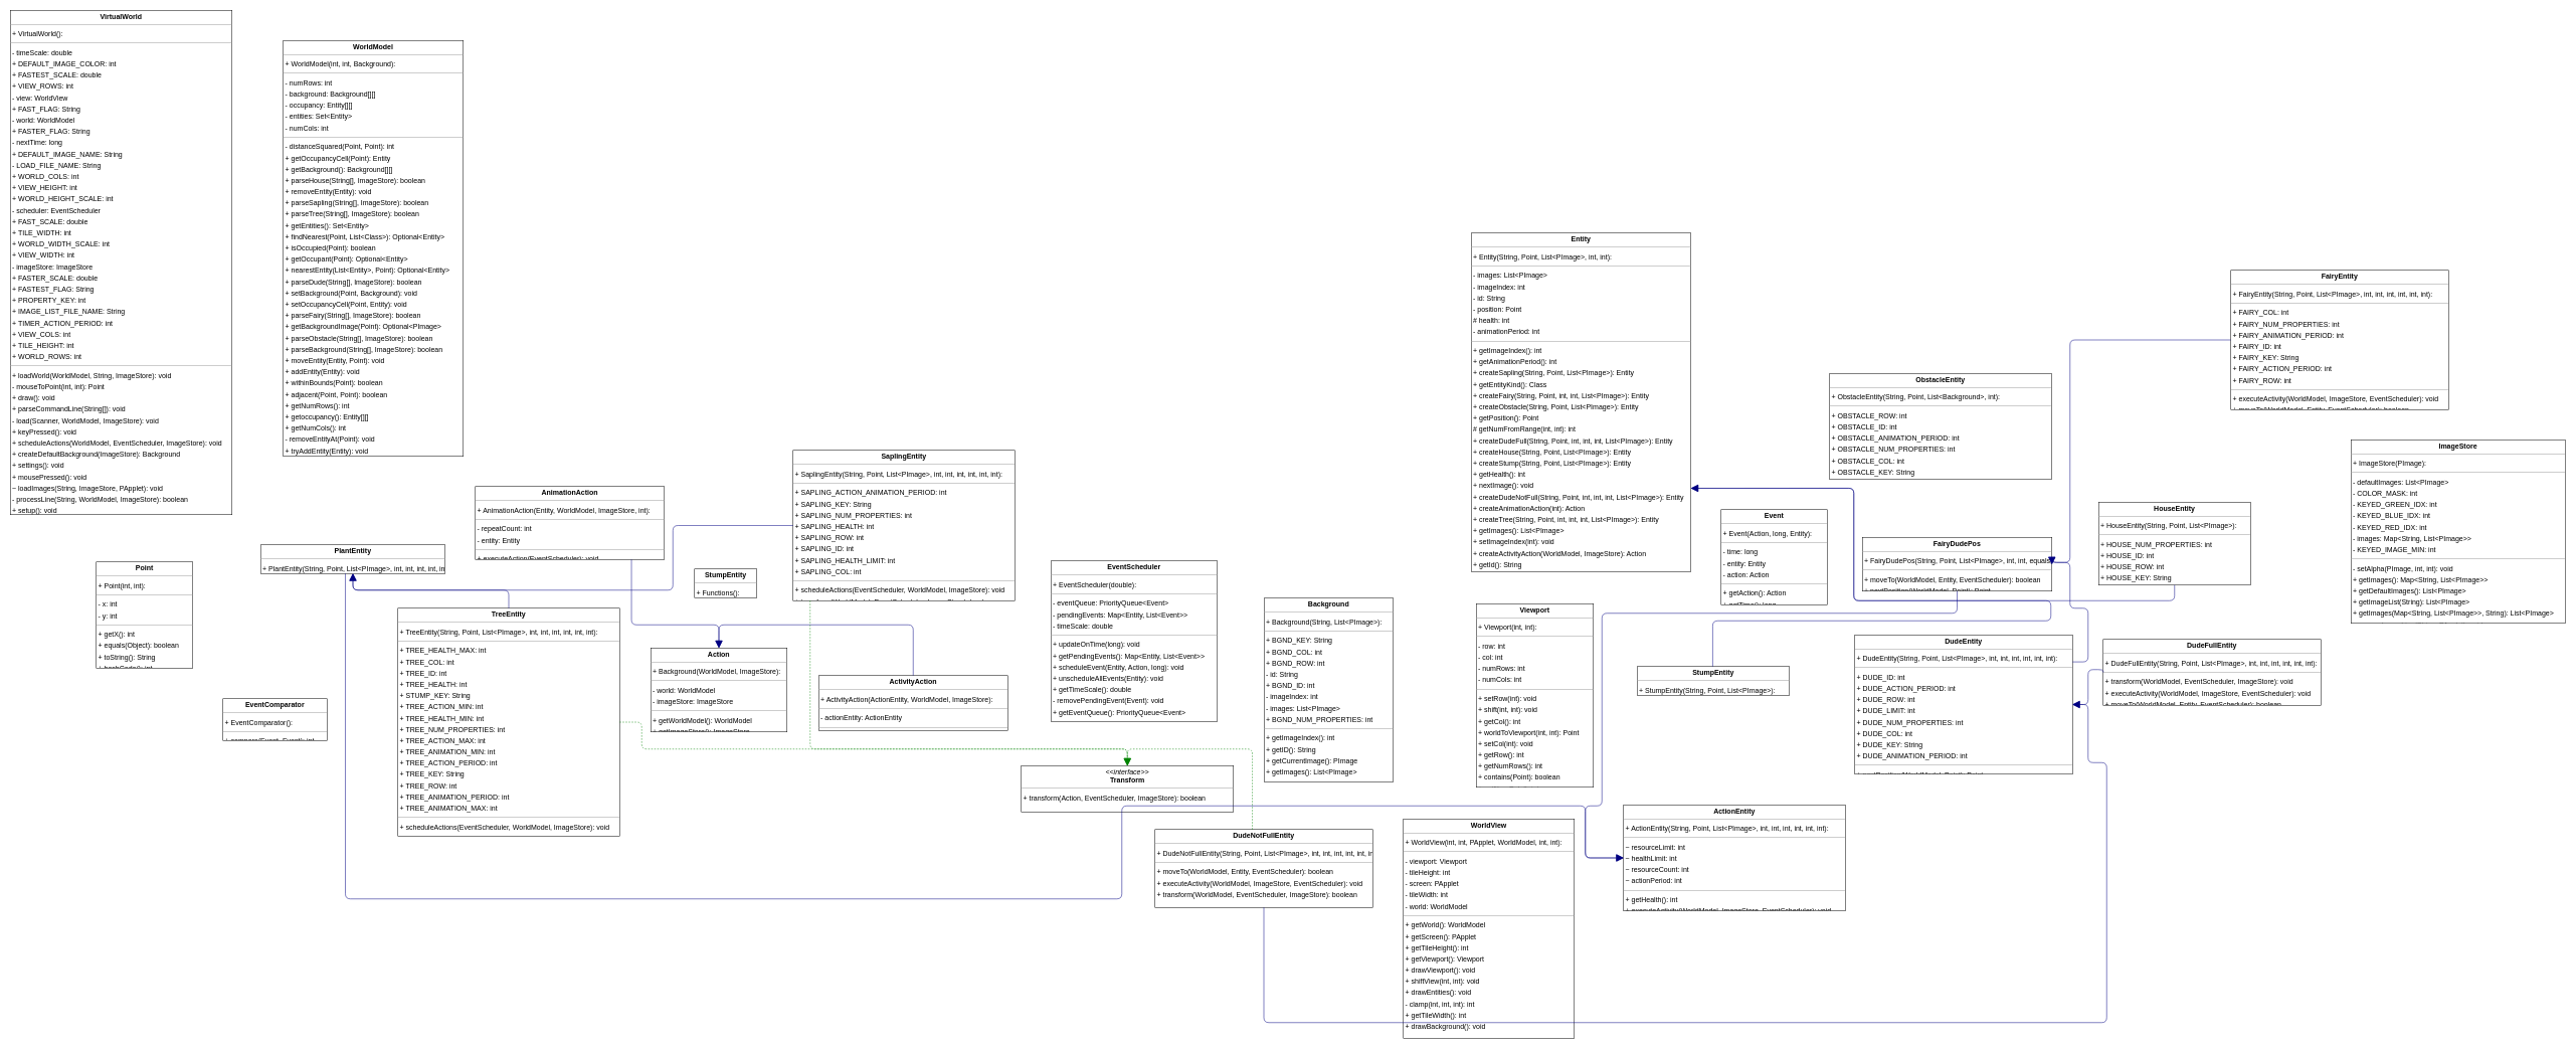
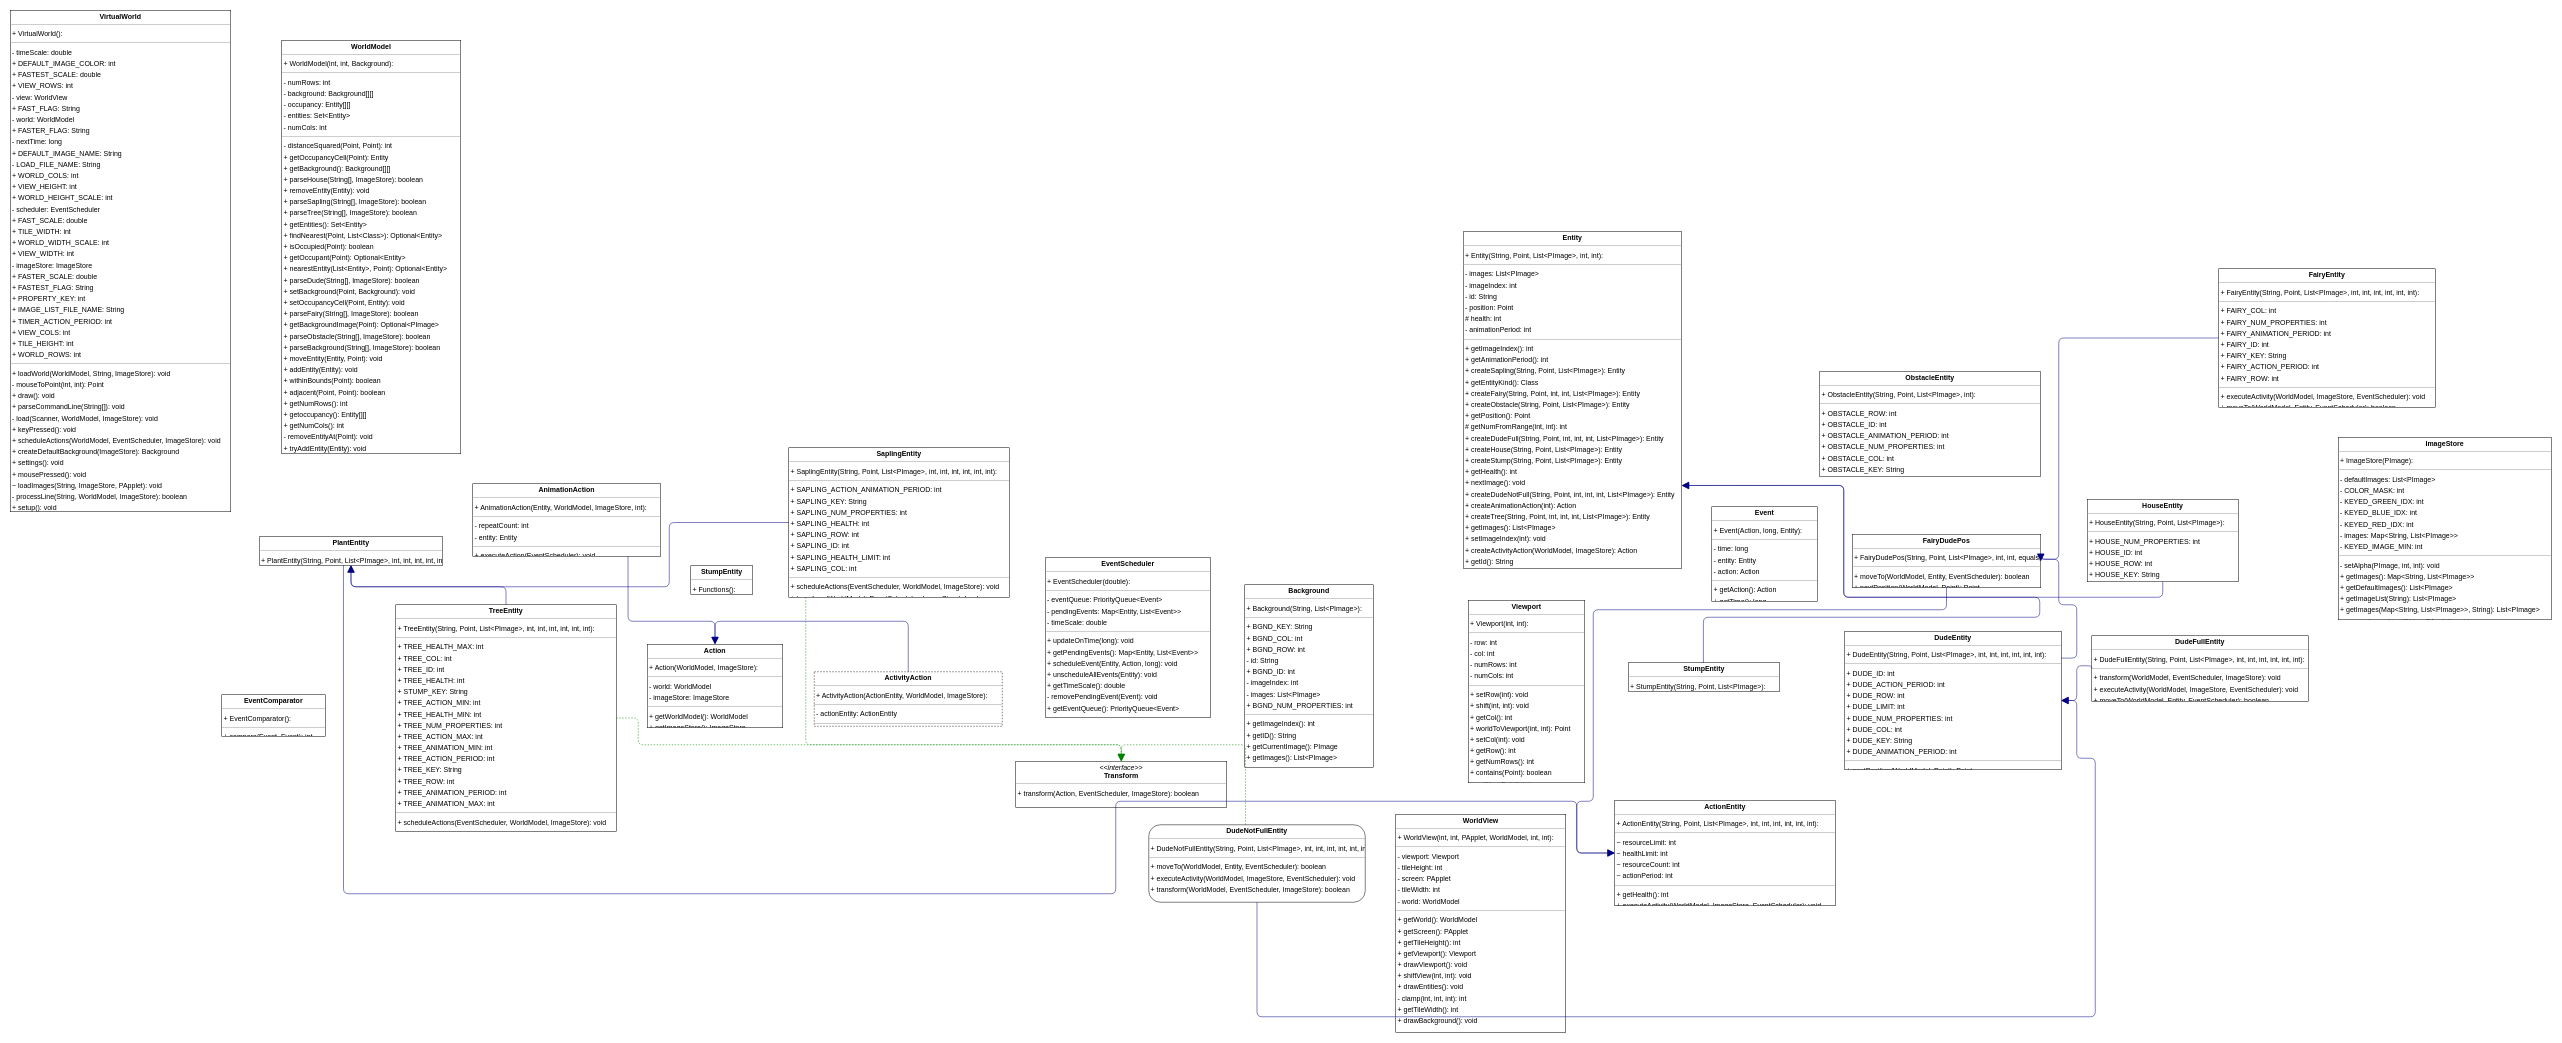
- <mxCell id="19" value="&lt;p style=&quot;margin:0px;margin-top:4px;text-align:center;&quot;&gt;&lt;b&gt;ObstacleEntity&lt;/b&gt;&lt;/p&gt;&lt;hr size=&quot;1&quot;/&gt;&lt;p style=&quot;margin:0 0 0 4px;line-height:1.6;&quot;&gt;+ ObstacleEntity(String, Point, List&amp;lt;Background&amp;gt;, int): &lt;/p&gt;&lt;hr size=&quot;1&quot;/&gt;&lt;p style=&quot;margin:0 0 0 4px;line-height:1.6;&quot;&gt;+ OBSTACLE_ROW: int&lt;br/&gt;+ OBSTACLE_ID: int&lt;br/&gt;+ OBSTACLE_ANIMATION_PERIOD: int&lt;br/&gt;+ OBSTACLE_NUM_PROPERTIES: int&lt;br/&gt;+ OBSTACLE_COL: int&lt;br/&gt;+ OBSTACLE_KEY: String&lt;/p&gt;&lt;hr size=&quot;1&quot;/&gt;&lt;p style=&quot;margin:0 0 0 4px;line-height:1.6;&quot;&gt;+ scheduleActions(EventScheduler, WorldModel, ImageStore): void&lt;/p&gt;" style="verticalAlign=top;align=left;overflow=fill;fontSize=14;fontFamily=Helvetica;html=1;rounded=0;shadow=0;comic=0;labelBackgroundColor=none;strokeWidth=1;" parent="1" vertex="1"><mxGeometry x="3639" y="742" width="441" height="211" as="geometry" /></mxCell>
+ <mxCell id="19" value="&lt;p style=&quot;margin:0px;margin-top:4px;text-align:center;&quot;&gt;&lt;b&gt;ObstacleEntity&lt;/b&gt;&lt;/p&gt;&lt;hr size=&quot;1&quot;/&gt;&lt;p style=&quot;margin:0 0 0 4px;line-height:1.6;&quot;&gt;+ ObstacleEntity(String, Point, List&amp;lt;PImage&amp;gt;, int): &lt;/p&gt;&lt;hr size=&quot;1&quot;/&gt;&lt;p style=&quot;margin:0 0 0 4px;line-height:1.6;&quot;&gt;+ OBSTACLE_ROW: int&lt;br/&gt;+ OBSTACLE_ID: int&lt;br/&gt;+ OBSTACLE_ANIMATION_PERIOD: int&lt;br/&gt;+ OBSTACLE_NUM_PROPERTIES: int&lt;br/&gt;+ OBSTACLE_COL: int&lt;br/&gt;+ OBSTACLE_KEY: String&lt;/p&gt;&lt;hr size=&quot;1&quot;/&gt;&lt;p style=&quot;margin:0 0 0 4px;line-height:1.6;&quot;&gt;+ scheduleActions(EventScheduler, WorldModel, ImageStore): void&lt;/p&gt;" style="verticalAlign=top;align=left;overflow=fill;fontSize=14;fontFamily=Helvetica;html=1;rounded=0;shadow=0;comic=0;labelBackgroundColor=none;strokeWidth=1;" parent="1" vertex="1"><mxGeometry x="3639" y="742" width="441" height="211" as="geometry" /></mxCell>
- <mxCell id="20" value="&lt;p style=&quot;margin:0px;margin-top:4px;text-align:center;&quot;&gt;&lt;b&gt;PlantEntity&lt;/b&gt;&lt;/p&gt;&lt;hr size=&quot;1&quot;/&gt;&lt;p style=&quot;margin:0 0 0 4px;line-height:1.6;&quot;&gt;+ PlantEntity(String, Point, List&amp;lt;PImage&amp;gt;, int, int, int, int, int, int): &lt;/p&gt;" style="verticalAlign=top;align=left;overflow=fill;fontSize=14;fontFamily=Helvetica;html=1;rounded=0;shadow=0;comic=0;labelBackgroundColor=none;strokeWidth=1;" parent="1" vertex="1"><mxGeometry x="518" y="1083" width="367" height="57" as="geometry" /></mxCell>
+ <mxCell id="20" value="&lt;p style=&quot;margin:0px;margin-top:4px;text-align:center;&quot;&gt;&lt;b&gt;PlantEntity&lt;/b&gt;&lt;/p&gt;&lt;hr size=&quot;1&quot;/&gt;&lt;p style=&quot;margin:0 0 0 4px;line-height:1.6;&quot;&gt;+ PlantEntity(String, Point, List&amp;lt;PImage&amp;gt;, int, int, int, int, int, int): &lt;/p&gt;" style="verticalAlign=top;align=left;overflow=fill;fontSize=14;fontFamily=Helvetica;html=1;rounded=0;shadow=0;comic=0;labelBackgroundColor=none;strokeWidth=1;" parent="1" vertex="1"><mxGeometry x="518" y="1073" width="367" height="57" as="geometry" /></mxCell>
- <mxCell id="21" value="&lt;p style=&quot;margin:0px;margin-top:4px;text-align:center;&quot;&gt;&lt;b&gt;Point&lt;/b&gt;&lt;/p&gt;&lt;hr size=&quot;1&quot;/&gt;&lt;p style=&quot;margin:0 0 0 4px;line-height:1.6;&quot;&gt;+ Point(int, int): &lt;/p&gt;&lt;hr size=&quot;1&quot;/&gt;&lt;p style=&quot;margin:0 0 0 4px;line-height:1.6;&quot;&gt;- x: int&lt;br/&gt;- y: int&lt;/p&gt;&lt;hr size=&quot;1&quot;/&gt;&lt;p style=&quot;margin:0 0 0 4px;line-height:1.6;&quot;&gt;+ getX(): int&lt;br/&gt;+ equals(Object): boolean&lt;br/&gt;+ toString(): String&lt;br/&gt;+ hashCode(): int&lt;br/&gt;+ getY(): int&lt;/p&gt;" style="verticalAlign=top;align=left;overflow=fill;fontSize=14;fontFamily=Helvetica;html=1;rounded=0;shadow=0;comic=0;labelBackgroundColor=none;strokeWidth=1;" parent="1" vertex="1"><mxGeometry x="191" y="1117" width="192" height="211" as="geometry" /></mxCell>
- <mxCell id="2" value="&lt;p style=&quot;margin:0px;margin-top:4px;text-align:center;&quot;&gt;&lt;b&gt;Action&lt;/b&gt;&lt;/p&gt;&lt;hr size=&quot;1&quot;/&gt;&lt;p style=&quot;margin:0 0 0 4px;line-height:1.6;&quot;&gt;+ Background(WorldModel, ImageStore): &lt;/p&gt;&lt;hr size=&quot;1&quot;/&gt;&lt;p style=&quot;margin:0 0 0 4px;line-height:1.6;&quot;&gt;- world: WorldModel&lt;br/&gt;- imageStore: ImageStore&lt;/p&gt;&lt;hr size=&quot;1&quot;/&gt;&lt;p style=&quot;margin:0 0 0 4px;line-height:1.6;&quot;&gt;+ getWorldModel(): WorldModel&lt;br/&gt;+ getImageStore(): ImageStore&lt;br/&gt;+ executeAction(EventScheduler): void&lt;/p&gt;" style="verticalAlign=top;align=left;overflow=fill;fontSize=14;fontFamily=Helvetica;html=1;rounded=0;shadow=0;comic=0;labelBackgroundColor=none;strokeWidth=1;" parent="1" vertex="1"><mxGeometry x="1294" y="1288" width="271" height="167" as="geometry" /></mxCell>
+ <mxCell id="2" value="&lt;p style=&quot;margin:0px;margin-top:4px;text-align:center;&quot;&gt;&lt;b&gt;Action&lt;/b&gt;&lt;/p&gt;&lt;hr size=&quot;1&quot;/&gt;&lt;p style=&quot;margin:0 0 0 4px;line-height:1.6;&quot;&gt;+ Action(WorldModel, ImageStore): &lt;/p&gt;&lt;hr size=&quot;1&quot;/&gt;&lt;p style=&quot;margin:0 0 0 4px;line-height:1.6;&quot;&gt;- world: WorldModel&lt;br/&gt;- imageStore: ImageStore&lt;/p&gt;&lt;hr size=&quot;1&quot;/&gt;&lt;p style=&quot;margin:0 0 0 4px;line-height:1.6;&quot;&gt;+ getWorldModel(): WorldModel&lt;br/&gt;+ getImageStore(): ImageStore&lt;br/&gt;+ executeAction(EventScheduler): void&lt;/p&gt;" style="verticalAlign=top;align=left;overflow=fill;fontSize=14;fontFamily=Helvetica;html=1;rounded=0;shadow=0;comic=0;labelBackgroundColor=none;strokeWidth=1;" parent="1" vertex="1"><mxGeometry x="1294" y="1288" width="271" height="167" as="geometry" /></mxCell>
- <mxCell id="6" value="&lt;p style=&quot;margin:0px;margin-top:4px;text-align:center;&quot;&gt;&lt;b&gt;Background&lt;/b&gt;&lt;/p&gt;&lt;hr size=&quot;1&quot;/&gt;&lt;p style=&quot;margin:0 0 0 4px;line-height:1.6;&quot;&gt;+ Background(String, List&amp;lt;PImage&amp;gt;): &lt;/p&gt;&lt;hr size=&quot;1&quot;/&gt;&lt;p style=&quot;margin:0 0 0 4px;line-height:1.6;&quot;&gt;+ BGND_KEY: String&lt;br/&gt;+ BGND_COL: int&lt;br/&gt;+ BGND_ROW: int&lt;br/&gt;- id: String&lt;br/&gt;+ BGND_ID: int&lt;br/&gt;- imageIndex: int&lt;br/&gt;- images: List&amp;lt;PImage&amp;gt;&lt;br/&gt;+ BGND_NUM_PROPERTIES: int&lt;/p&gt;&lt;hr size=&quot;1&quot;/&gt;&lt;p style=&quot;margin:0 0 0 4px;line-height:1.6;&quot;&gt;+ getImageIndex(): int&lt;br/&gt;+ getID(): String&lt;br/&gt;+ getCurrentImage(): PImage&lt;br/&gt;+ getImages(): List&amp;lt;PImage&amp;gt;&lt;/p&gt;" style="verticalAlign=top;align=left;overflow=fill;fontSize=14;fontFamily=Helvetica;html=1;rounded=0;shadow=0;comic=0;labelBackgroundColor=none;strokeWidth=1;" parent="1" vertex="1"><mxGeometry x="2514" y="1189" width="257" height="365" as="geometry" /></mxCell>
+ <mxCell id="6" value="&lt;p style=&quot;margin:0px;margin-top:4px;text-align:center;&quot;&gt;&lt;b&gt;Background&lt;/b&gt;&lt;/p&gt;&lt;hr size=&quot;1&quot;/&gt;&lt;p style=&quot;margin:0 0 0 4px;line-height:1.6;&quot;&gt;+ Background(String, List&amp;lt;PImage&amp;gt;): &lt;/p&gt;&lt;hr size=&quot;1&quot;/&gt;&lt;p style=&quot;margin:0 0 0 4px;line-height:1.6;&quot;&gt;+ BGND_KEY: String&lt;br/&gt;+ BGND_COL: int&lt;br/&gt;+ BGND_ROW: int&lt;br/&gt;- id: String&lt;br/&gt;+ BGND_ID: int&lt;br/&gt;- imageIndex: int&lt;br/&gt;- images: List&amp;lt;PImage&amp;gt;&lt;br/&gt;+ BGND_NUM_PROPERTIES: int&lt;/p&gt;&lt;hr size=&quot;1&quot;/&gt;&lt;p style=&quot;margin:0 0 0 4px;line-height:1.6;&quot;&gt;+ getImageIndex(): int&lt;br/&gt;+ getID(): String&lt;br/&gt;+ getCurrentImage(): PImage&lt;br/&gt;+ getImages(): List&amp;lt;PImage&amp;gt;&lt;/p&gt;" style="verticalAlign=top;align=left;overflow=fill;fontSize=14;fontFamily=Helvetica;html=1;rounded=0;shadow=0;comic=0;labelBackgroundColor=none;strokeWidth=1;" parent="1" vertex="1"><mxGeometry x="2489" y="1169" width="257" height="365" as="geometry" /></mxCell>
- <mxCell id="4" value="&lt;p style=&quot;margin:0px;margin-top:4px;text-align:center;&quot;&gt;&lt;b&gt;ActivityAction&lt;/b&gt;&lt;/p&gt;&lt;hr size=&quot;1&quot;/&gt;&lt;p style=&quot;margin:0 0 0 4px;line-height:1.6;&quot;&gt;+ ActivityAction(ActionEntity, WorldModel, ImageStore): &lt;/p&gt;&lt;hr size=&quot;1&quot;/&gt;&lt;p style=&quot;margin:0 0 0 4px;line-height:1.6;&quot;&gt;- actionEntity: ActionEntity&lt;/p&gt;&lt;hr size=&quot;1&quot;/&gt;&lt;p style=&quot;margin:0 0 0 4px;line-height:1.6;&quot;&gt;+ executeAction(EventScheduler): void&lt;/p&gt;" style="verticalAlign=top;align=left;overflow=fill;fontSize=14;fontFamily=Helvetica;html=1;rounded=0;shadow=0;comic=0;labelBackgroundColor=none;strokeWidth=1;" parent="1" vertex="1"><mxGeometry x="1628" y="1343" width="376" height="109" as="geometry" /></mxCell>
+ <mxCell id="4" value="&lt;p style=&quot;margin:0px;margin-top:4px;text-align:center;&quot;&gt;&lt;b&gt;ActivityAction&lt;/b&gt;&lt;/p&gt;&lt;hr size=&quot;1&quot;/&gt;&lt;p style=&quot;margin:0 0 0 4px;line-height:1.6;&quot;&gt;+ ActivityAction(ActionEntity, WorldModel, ImageStore): &lt;/p&gt;&lt;hr size=&quot;1&quot;/&gt;&lt;p style=&quot;margin:0 0 0 4px;line-height:1.6;&quot;&gt;- actionEntity: ActionEntity&lt;/p&gt;&lt;hr size=&quot;1&quot;/&gt;&lt;p style=&quot;margin:0 0 0 4px;line-height:1.6;&quot;&gt;+ executeAction(EventScheduler): void&lt;/p&gt;" style="verticalAlign=top;align=left;overflow=fill;fontSize=14;fontFamily=Helvetica;html=1;rounded=0;shadow=0;comic=0;labelBackgroundColor=none;strokeWidth=1;dashed=1;" parent="1" vertex="1"><mxGeometry x="1628" y="1343" width="376" height="109" as="geometry" /></mxCell>
- <mxCell id="9" value="&lt;p style=&quot;margin:0px;margin-top:4px;text-align:center;&quot;&gt;&lt;b&gt;DudeNotFullEntity&lt;/b&gt;&lt;/p&gt;&lt;hr size=&quot;1&quot;/&gt;&lt;p style=&quot;margin:0 0 0 4px;line-height:1.6;&quot;&gt;+ DudeNotFullEntity(String, Point, List&amp;lt;PImage&amp;gt;, int, int, int, int, int, int): &lt;/p&gt;&lt;hr size=&quot;1&quot;/&gt;&lt;p style=&quot;margin:0 0 0 4px;line-height:1.6;&quot;&gt;+ moveTo(WorldModel, Entity, EventScheduler): boolean&lt;br/&gt;+ executeActivity(WorldModel, ImageStore, EventScheduler): void&lt;br/&gt;+ transform(WorldModel, EventScheduler, ImageStore): boolean&lt;/p&gt;" style="verticalAlign=top;align=left;overflow=fill;fontSize=14;fontFamily=Helvetica;html=1;rounded=0;shadow=0;comic=0;labelBackgroundColor=none;strokeWidth=1;" parent="1" vertex="1"><mxGeometry x="2297" y="1649" width="433" height="155" as="geometry" /></mxCell>
+ <mxCell id="9" value="&lt;p style=&quot;margin:0px;margin-top:4px;text-align:center;&quot;&gt;&lt;b&gt;DudeNotFullEntity&lt;/b&gt;&lt;/p&gt;&lt;hr size=&quot;1&quot;/&gt;&lt;p style=&quot;margin:0 0 0 4px;line-height:1.6;&quot;&gt;+ DudeNotFullEntity(String, Point, List&amp;lt;PImage&amp;gt;, int, int, int, int, int, int): &lt;/p&gt;&lt;hr size=&quot;1&quot;/&gt;&lt;p style=&quot;margin:0 0 0 4px;line-height:1.6;&quot;&gt;+ moveTo(WorldModel, Entity, EventScheduler): boolean&lt;br/&gt;+ executeActivity(WorldModel, ImageStore, EventScheduler): void&lt;br/&gt;+ transform(WorldModel, EventScheduler, ImageStore): boolean&lt;/p&gt;" style="verticalAlign=top;align=left;overflow=fill;fontSize=14;fontFamily=Helvetica;html=1;shadow=0;comic=0;labelBackgroundColor=none;strokeWidth=1;rounded=1;" parent="1" vertex="1"><mxGeometry x="2297" y="1649" width="433" height="155" as="geometry" /></mxCell>
